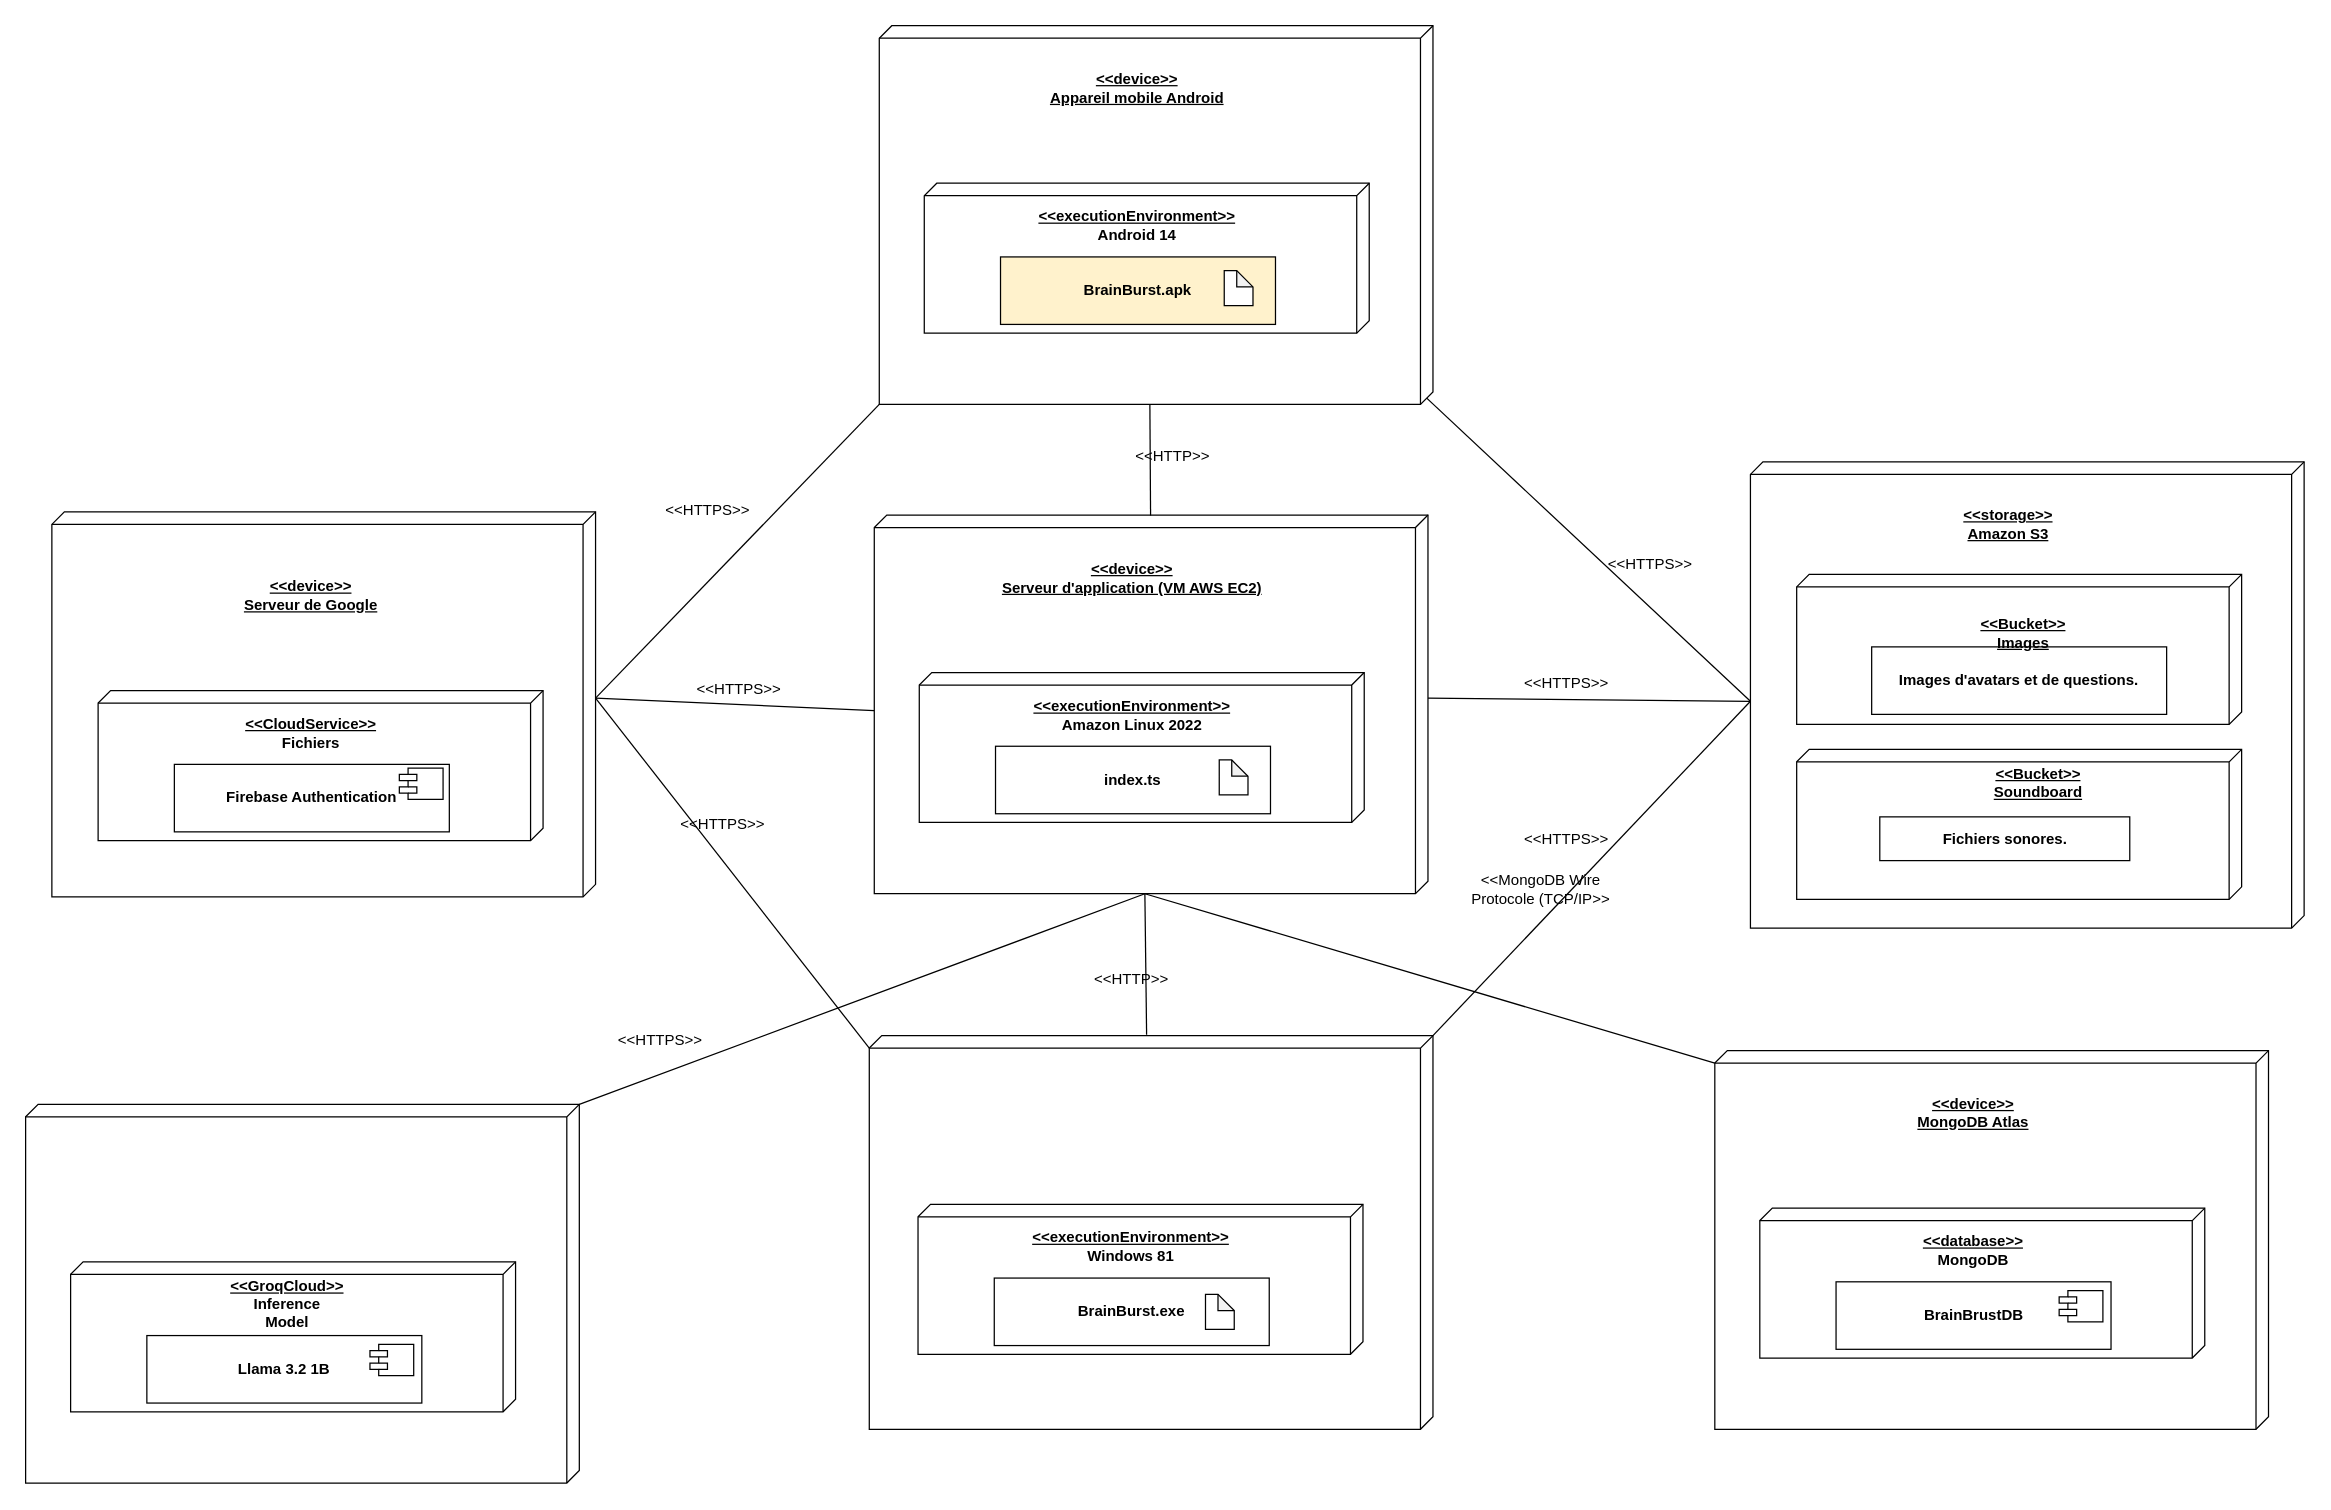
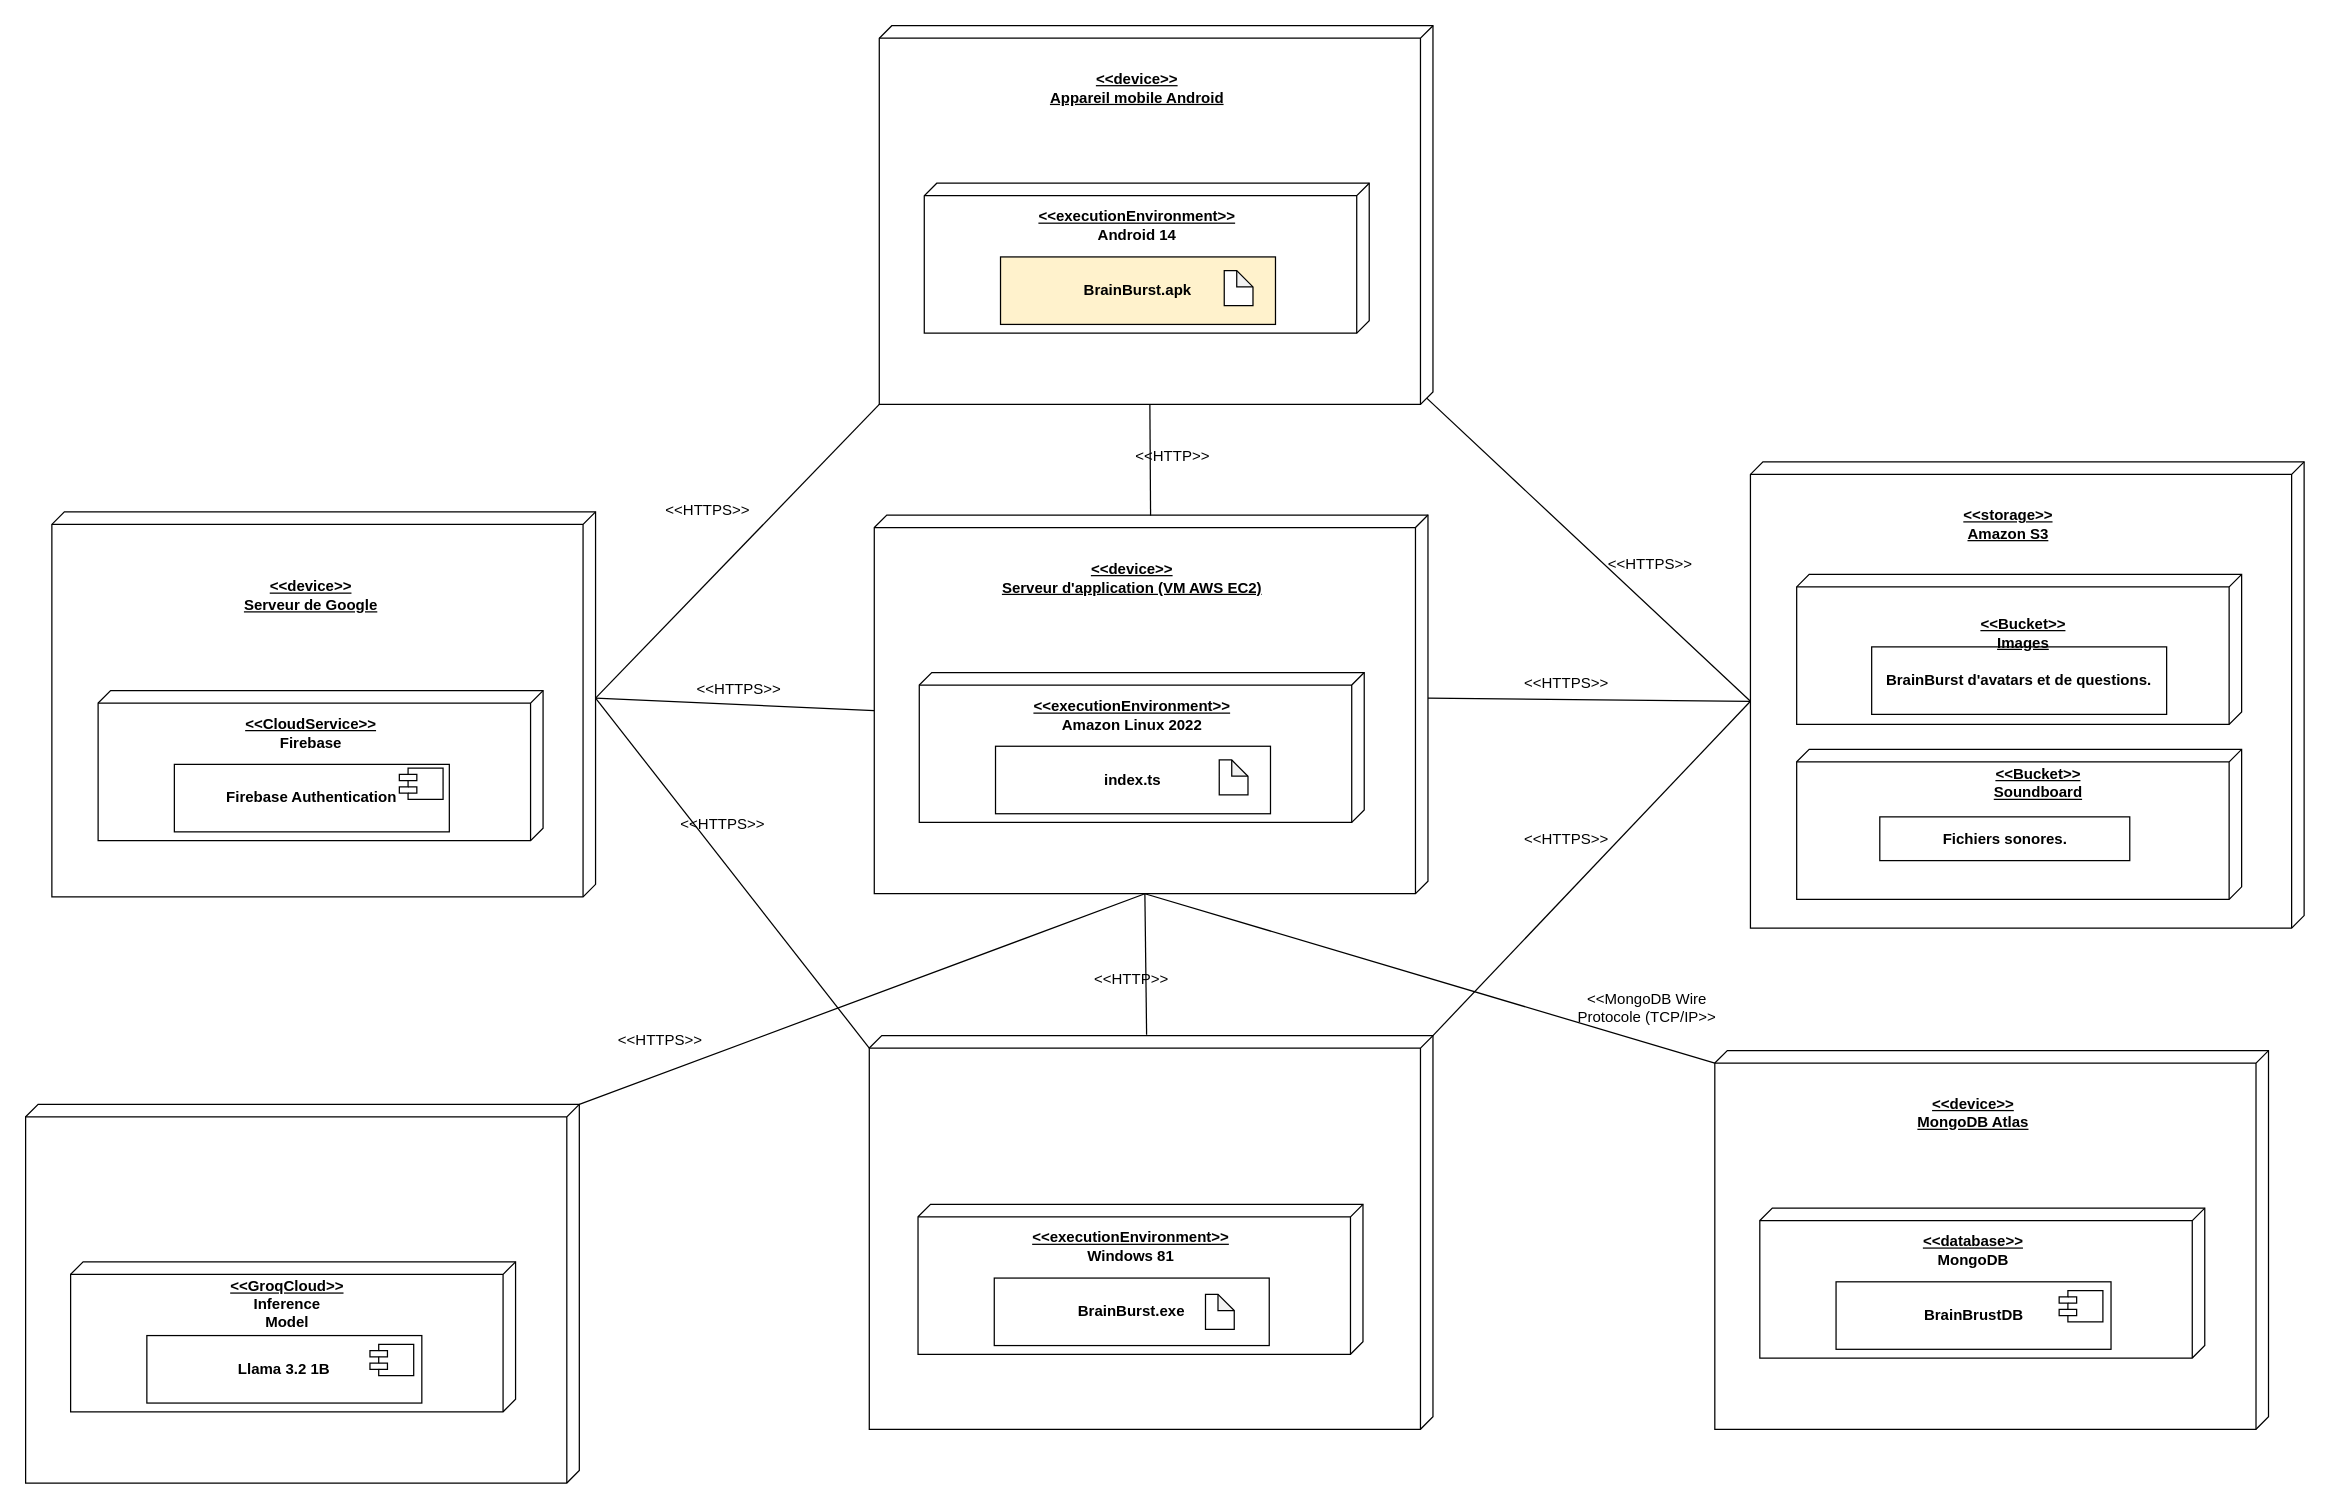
- <mxCell id="28" value="&lt;span id=&quot;docs-internal-guid-3e91d2c7-7fff-d9a2-ca25-e70188309cca&quot;&gt;&lt;span style=&quot;font-family: Arial, sans-serif; background-color: transparent; font-variant-numeric: normal; font-variant-east-asian: normal; font-variant-alternates: normal; font-variant-position: normal; font-variant-emoji: normal; vertical-align: baseline; white-space-collapse: preserve;&quot;&gt;&lt;b style=&quot;&quot;&gt;&lt;font style=&quot;font-size: 12px;&quot;&gt;Images d'avatars et de questions.&lt;/font&gt;&lt;/b&gt;&lt;/span&gt;&lt;/span&gt;" style="html=1;whiteSpace=wrap;" vertex="1" parent="1"><mxGeometry x="1497" y="517" width="236" height="54" as="geometry" /></mxCell>
+ <mxCell id="28" value="&lt;span id=&quot;docs-internal-guid-3e91d2c7-7fff-d9a2-ca25-e70188309cca&quot;&gt;&lt;span style=&quot;font-family: Arial, sans-serif; background-color: transparent; font-variant-numeric: normal; font-variant-east-asian: normal; font-variant-alternates: normal; font-variant-position: normal; font-variant-emoji: normal; vertical-align: baseline; white-space-collapse: preserve;&quot;&gt;&lt;b style=&quot;&quot;&gt;&lt;font style=&quot;font-size: 12px;&quot;&gt;BrainBurst d'avatars et de questions.&lt;/font&gt;&lt;/b&gt;&lt;/span&gt;&lt;/span&gt;" style="html=1;whiteSpace=wrap;" vertex="1" parent="1"><mxGeometry x="1497" y="517" width="236" height="54" as="geometry" /></mxCell>
- <mxCell id="5" value="&lt;span style=&quot;text-wrap-mode: wrap; text-decoration-line: underline;&quot;&gt;&amp;lt;&amp;lt;CloudService&amp;gt;&amp;gt;&lt;/span&gt;&lt;div style=&quot;text-wrap-mode: wrap;&quot;&gt;Fichiers&lt;/div&gt;" style="text;align=center;fontStyle=1;verticalAlign=middle;spacingLeft=3;spacingRight=3;strokeColor=none;rotatable=0;points=[[0,0.5],[1,0.5]];portConstraint=eastwest;html=1;" vertex="1" parent="1"><mxGeometry x="208" y="573" width="80" height="26" as="geometry" /></mxCell>
+ <mxCell id="5" value="&lt;span style=&quot;text-wrap-mode: wrap; text-decoration-line: underline;&quot;&gt;&amp;lt;&amp;lt;CloudService&amp;gt;&amp;gt;&lt;/span&gt;&lt;div style=&quot;text-wrap-mode: wrap;&quot;&gt;Firebase&lt;/div&gt;" style="text;align=center;fontStyle=1;verticalAlign=middle;spacingLeft=3;spacingRight=3;strokeColor=none;rotatable=0;points=[[0,0.5],[1,0.5]];portConstraint=eastwest;html=1;" vertex="1" parent="1"><mxGeometry x="208" y="573" width="80" height="26" as="geometry" /></mxCell>
- <mxCell id="56" value="&amp;lt;&amp;lt;MongoDB Wire Protocole (TCP/IP&amp;gt;&amp;gt;" style="text;html=1;align=center;verticalAlign=middle;whiteSpace=wrap;rounded=0;" vertex="1" parent="1"><mxGeometry x="1170.5" y="703" width="123" height="16" as="geometry" /></mxCell>
+ <mxCell id="56" value="&amp;lt;&amp;lt;MongoDB Wire Protocole (TCP/IP&amp;gt;&amp;gt;" style="text;html=1;align=center;verticalAlign=middle;whiteSpace=wrap;rounded=0;" vertex="1" parent="1"><mxGeometry x="1255.5" y="798" width="123" height="16" as="geometry" /></mxCell>
